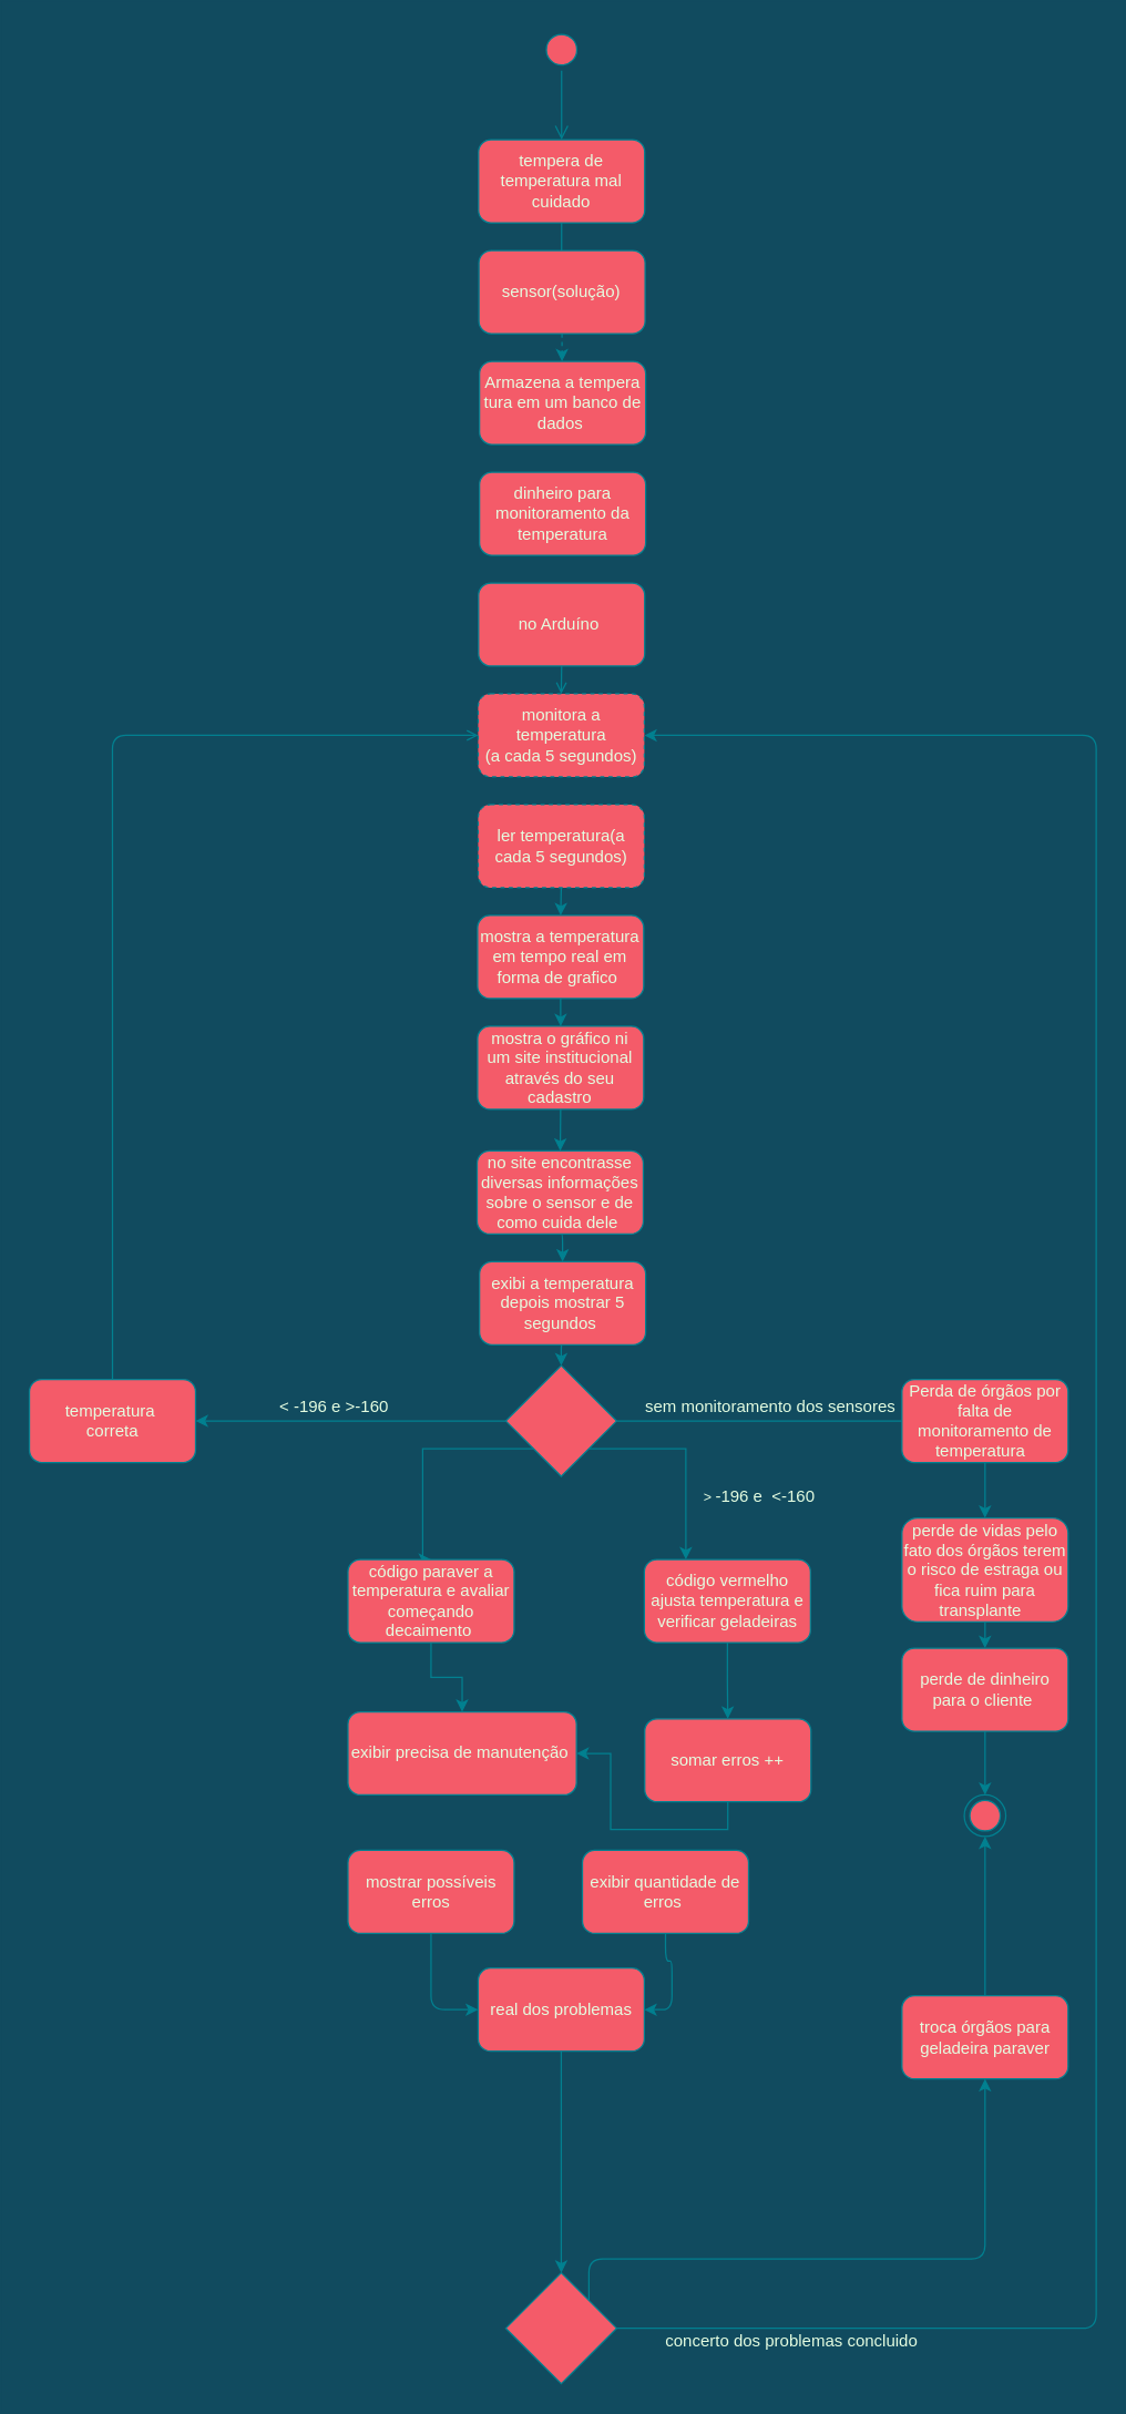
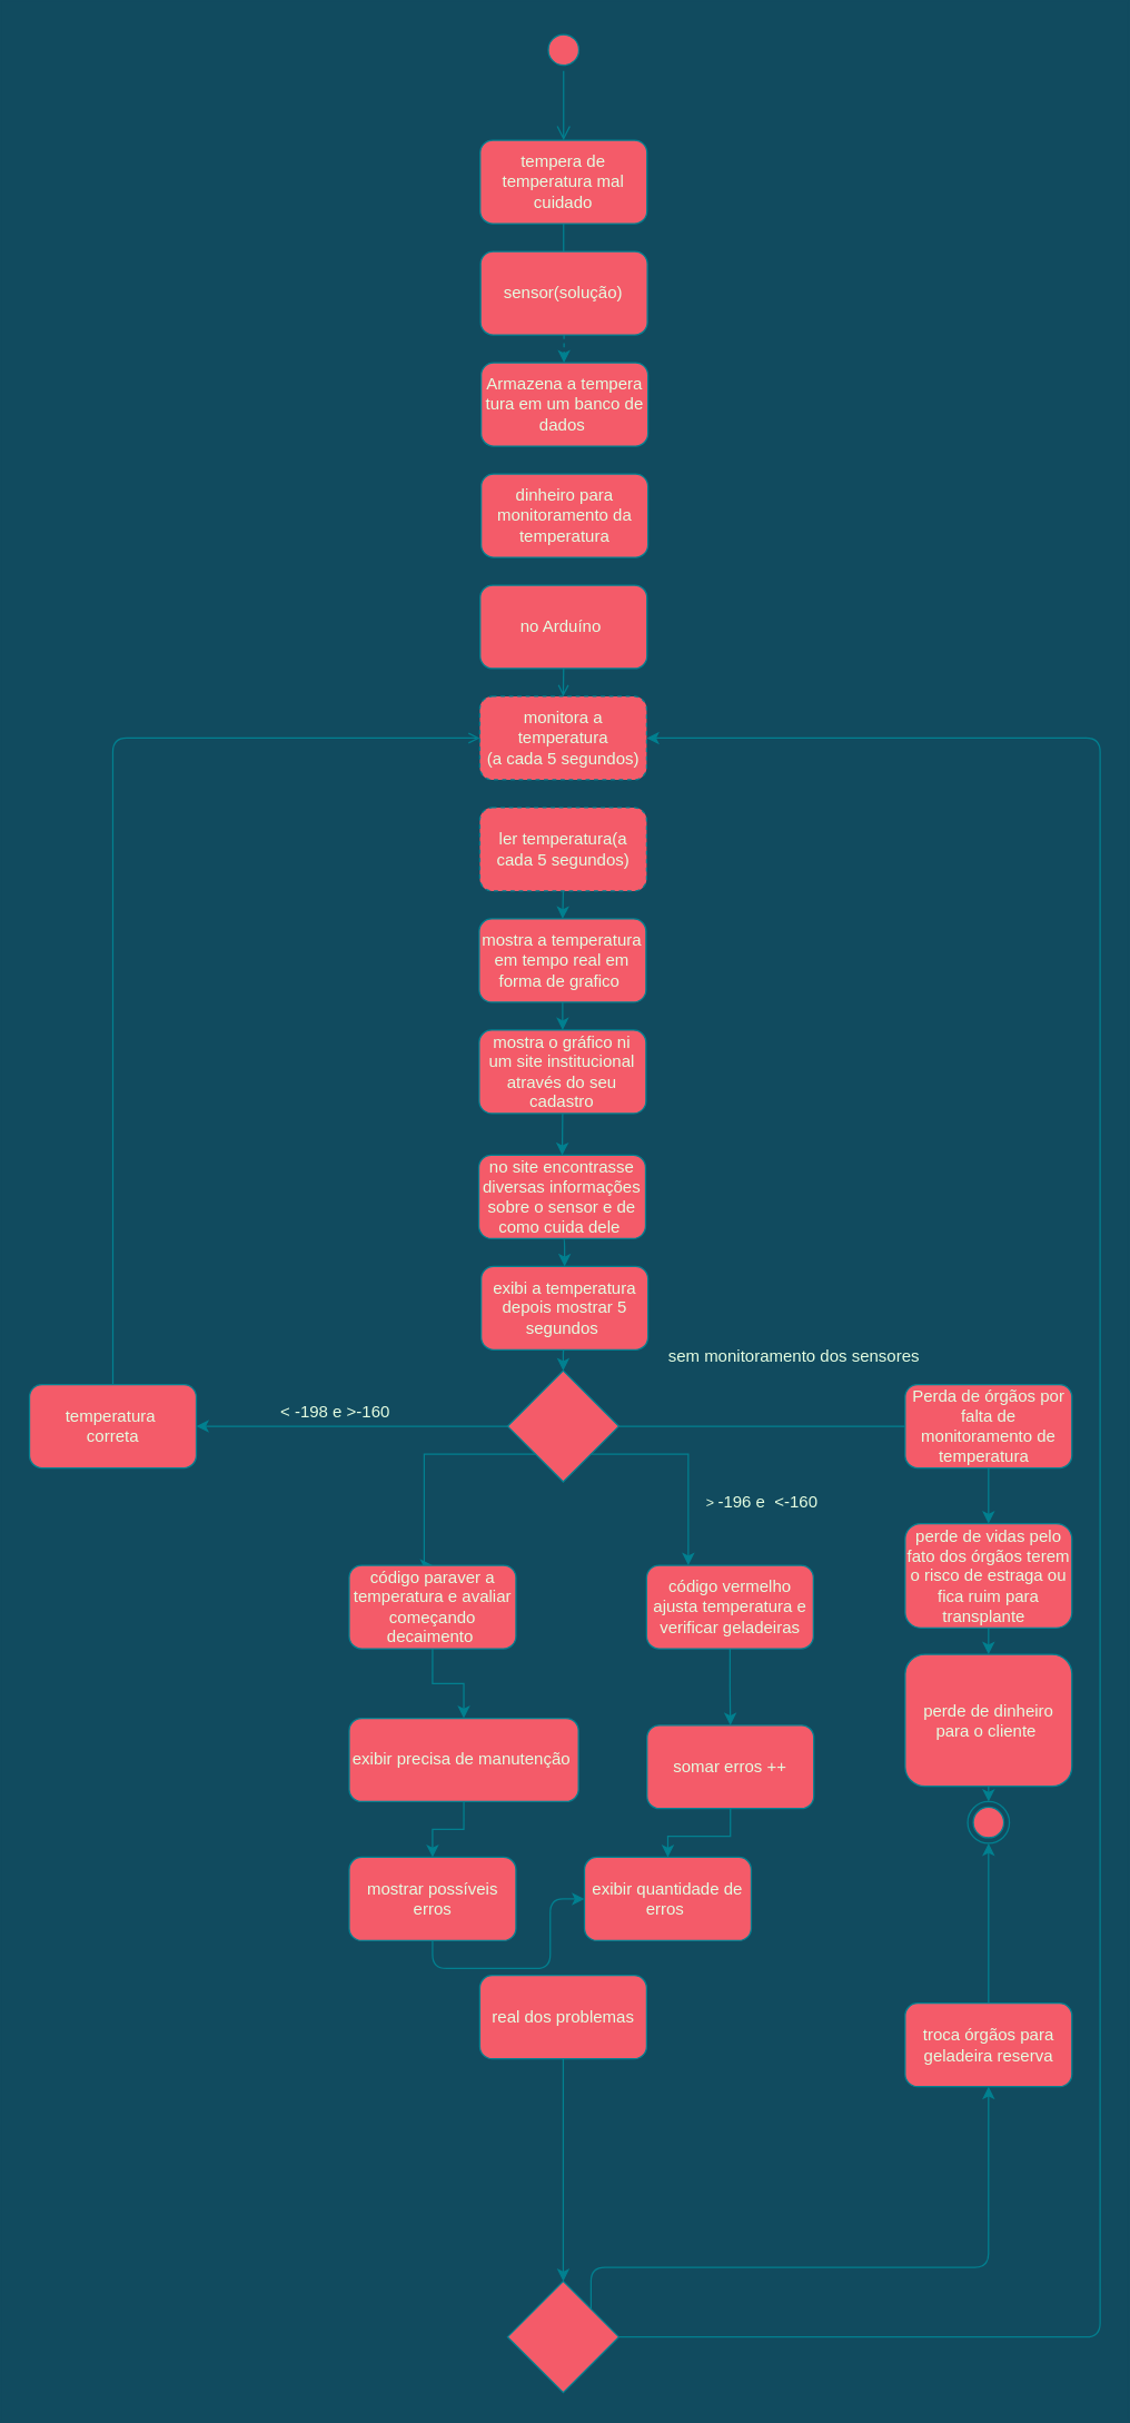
- <mxCell id="22" value="&amp;lt; -196 e &amp;gt;-160" style="text;html=1;strokeColor=none;fillColor=none;align=center;verticalAlign=middle;whiteSpace=wrap;rounded=0;fontColor=#E4FDE1;" vertex="1" parent="1"><mxGeometry x="170.73" y="1005" width="140" height="20" as="geometry" /></mxCell>
+ <mxCell id="22" value="&amp;lt; -198 e &amp;gt;-160" style="text;html=1;strokeColor=none;fillColor=none;align=center;verticalAlign=middle;whiteSpace=wrap;rounded=0;fontColor=#E4FDE1;" vertex="1" parent="1"><mxGeometry x="170.73" y="1005" width="140" height="20" as="geometry" /></mxCell>
- <mxCell id="21" value="sem monitoramento dos sensores" style="text;html=1;strokeColor=none;fillColor=none;align=center;verticalAlign=middle;whiteSpace=wrap;rounded=0;fontColor=#E4FDE1;" vertex="1" parent="1"><mxGeometry x="460.73" y="1005" width="190" height="20" as="geometry" /></mxCell>
+ <mxCell id="21" value="sem monitoramento dos sensores" style="text;html=1;strokeColor=none;fillColor=none;align=center;verticalAlign=middle;whiteSpace=wrap;rounded=0;fontColor=#E4FDE1;" vertex="1" parent="1"><mxGeometry x="475.73" y="965" width="190" height="20" as="geometry" /></mxCell>
- <mxCell id="27" value="perde de dinheiro para o cliente&amp;nbsp;" style="rounded=1;whiteSpace=wrap;html=1;fillColor=#F45B69;strokeColor=#028090;fontColor=#E4FDE1;" vertex="1" parent="1"><mxGeometry x="650.726" y="1189" width="120" height="60" as="geometry" /></mxCell>
+ <mxCell id="27" value="perde de dinheiro para o cliente&amp;nbsp;" style="rounded=1;whiteSpace=wrap;html=1;fillColor=#F45B69;strokeColor=#028090;fontColor=#E4FDE1;" vertex="1" parent="1"><mxGeometry x="650.726" y="1189" width="120" height="95" as="geometry" /></mxCell>
- <mxCell id="32" style="edgeStyle=orthogonalEdgeStyle;rounded=0;orthogonalLoop=1;jettySize=auto;html=1;exitX=0.5;exitY=1;exitDx=0;exitDy=0;strokeColor=#028090;fontColor=#E4FDE1;labelBackgroundColor=#114B5F;" edge="1" parent="1" source="33" target="29"><mxGeometry relative="1" as="geometry" /></mxCell>
+ <mxCell id="32" style="edgeStyle=orthogonalEdgeStyle;rounded=0;orthogonalLoop=1;jettySize=auto;html=1;exitX=0.5;exitY=1;exitDx=0;exitDy=0;entryX=0.5;entryY=0;entryDx=0;entryDy=0;strokeColor=#028090;fontColor=#E4FDE1;labelBackgroundColor=#114B5F;" edge="1" parent="1" source="33" target="35"><mxGeometry relative="1" as="geometry" /></mxCell>
+ <mxCell id="28" style="edgeStyle=orthogonalEdgeStyle;rounded=0;orthogonalLoop=1;jettySize=auto;html=1;exitX=0.5;exitY=1;exitDx=0;exitDy=0;strokeColor=#028090;fontColor=#E4FDE1;labelBackgroundColor=#114B5F;" edge="1" parent="1" source="29" target="31"><mxGeometry relative="1" as="geometry"><mxPoint x="310.318" y="1345" as="targetPoint" /></mxGeometry></mxCell>
- <mxCell id="34" style="edgeStyle=orthogonalEdgeStyle;curved=0;rounded=1;sketch=0;orthogonalLoop=1;jettySize=auto;html=1;exitX=0.5;exitY=1;exitDx=0;exitDy=0;entryX=1;entryY=0.5;entryDx=0;entryDy=0;strokeColor=#028090;fillColor=#F45B69;fontColor=#E4FDE1;labelBackgroundColor=#114B5F;" edge="1" parent="1" source="35" target="40"><mxGeometry relative="1" as="geometry" /></mxCell>
- <mxCell id="30" style="edgeStyle=orthogonalEdgeStyle;curved=0;rounded=1;sketch=0;orthogonalLoop=1;jettySize=auto;html=1;exitX=0.5;exitY=1;exitDx=0;exitDy=0;entryX=0;entryY=0.5;entryDx=0;entryDy=0;strokeColor=#028090;fillColor=#F45B69;fontColor=#E4FDE1;labelBackgroundColor=#114B5F;" edge="1" parent="1" source="31" target="40"><mxGeometry relative="1" as="geometry" /></mxCell>
+ <mxCell id="30" style="edgeStyle=orthogonalEdgeStyle;curved=0;rounded=1;sketch=0;orthogonalLoop=1;jettySize=auto;html=1;exitX=0.5;exitY=1;exitDx=0;exitDy=0;strokeColor=#028090;fillColor=#F45B69;fontColor=#E4FDE1;labelBackgroundColor=#114B5F;" edge="1" parent="1" source="31" target="35"><mxGeometry relative="1" as="geometry" /></mxCell>
- <mxCell id="47" value="troca órgãos para geladeira paraver" style="rounded=1;whiteSpace=wrap;html=1;sketch=0;strokeColor=#028090;fillColor=#F45B69;fontColor=#E4FDE1;" vertex="1" parent="1"><mxGeometry x="650.73" y="1440" width="120" height="60" as="geometry" /></mxCell>
+ <mxCell id="47" value="troca órgãos para geladeira reserva" style="rounded=1;whiteSpace=wrap;html=1;sketch=0;strokeColor=#028090;fillColor=#F45B69;fontColor=#E4FDE1;" vertex="1" parent="1"><mxGeometry x="650.73" y="1440" width="120" height="60" as="geometry" /></mxCell>
- <mxCell id="45" value="concerto dos problemas concluido&amp;nbsp;" style="text;html=1;strokeColor=none;fillColor=none;align=center;verticalAlign=middle;whiteSpace=wrap;rounded=0;sketch=0;fontColor=#E4FDE1;" vertex="1" parent="1"><mxGeometry x="472.73" y="1680" width="200" height="20" as="geometry" /></mxCell>
